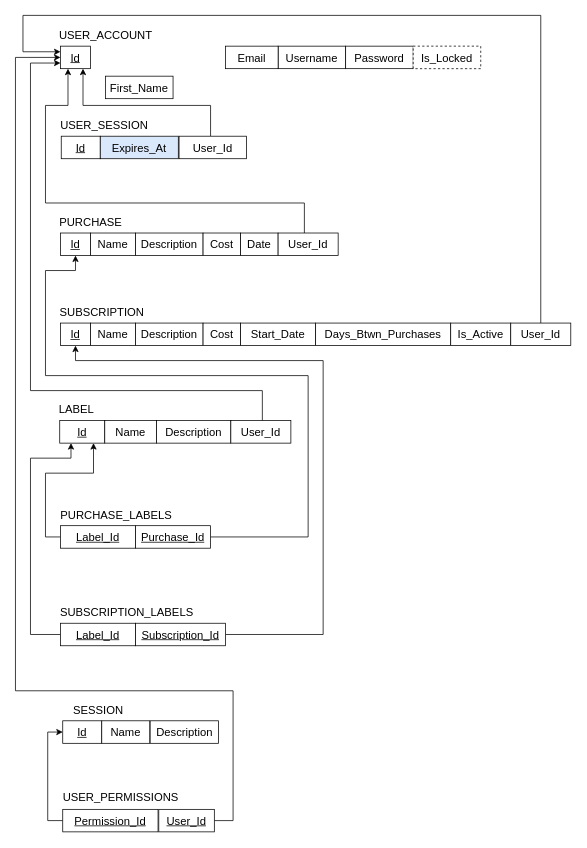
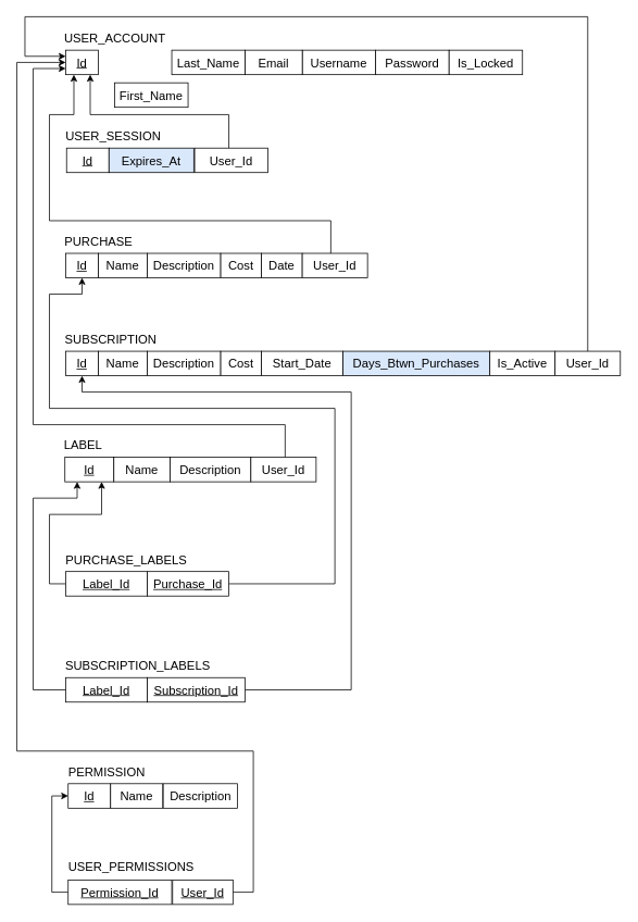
+ <mxCell id="5" value="&lt;font style=&quot;font-size: 15px;&quot;&gt;Last_Name&lt;/font&gt;" style="rounded=0;whiteSpace=wrap;html=1;" parent="1" vertex="1"><mxGeometry x="210" y="61" width="90" height="30" as="geometry" /></mxCell>
- <mxCell id="57" value="&lt;font style=&quot;font-size: 15px;&quot;&gt;Is_Locked&lt;/font&gt;" style="rounded=0;whiteSpace=wrap;html=1;dashed=1;" vertex="1" parent="1"><mxGeometry x="550" y="61" width="90" height="30" as="geometry" /></mxCell>
+ <mxCell id="57" value="&lt;font style=&quot;font-size: 15px;&quot;&gt;Is_Locked&lt;/font&gt;" style="rounded=0;whiteSpace=wrap;html=1;" vertex="1" parent="1"><mxGeometry x="550" y="61" width="90" height="30" as="geometry" /></mxCell>
- <mxCell id="23" value="&lt;font style=&quot;font-size: 15px;&quot;&gt;Days_Btwn_Purchases&lt;/font&gt;" style="rounded=0;whiteSpace=wrap;html=1;" parent="1" vertex="1"><mxGeometry x="420" y="430" width="180" height="30" as="geometry" /></mxCell>
+ <mxCell id="23" value="&lt;font style=&quot;font-size: 15px;&quot;&gt;Days_Btwn_Purchases&lt;/font&gt;" style="rounded=0;whiteSpace=wrap;html=1;fillColor=#dae8fc;" parent="1" vertex="1"><mxGeometry x="420" y="430" width="180" height="30" as="geometry" /></mxCell>
- <mxCell id="44" value="&lt;span style=&quot;font-size: 15px;&quot;&gt;SESSION&lt;/span&gt;" style="text;html=1;align=center;verticalAlign=middle;resizable=0;points=[];autosize=1;strokeColor=none;fillColor=none;" vertex="1" parent="1"><mxGeometry x="70" y="930" width="120" height="30" as="geometry" /></mxCell>
+ <mxCell id="44" value="&lt;span style=&quot;font-size: 15px;&quot;&gt;PERMISSION&lt;/span&gt;" style="text;html=1;align=center;verticalAlign=middle;resizable=0;points=[];autosize=1;strokeColor=none;fillColor=none;" vertex="1" parent="1"><mxGeometry x="70" y="930" width="120" height="30" as="geometry" /></mxCell>
